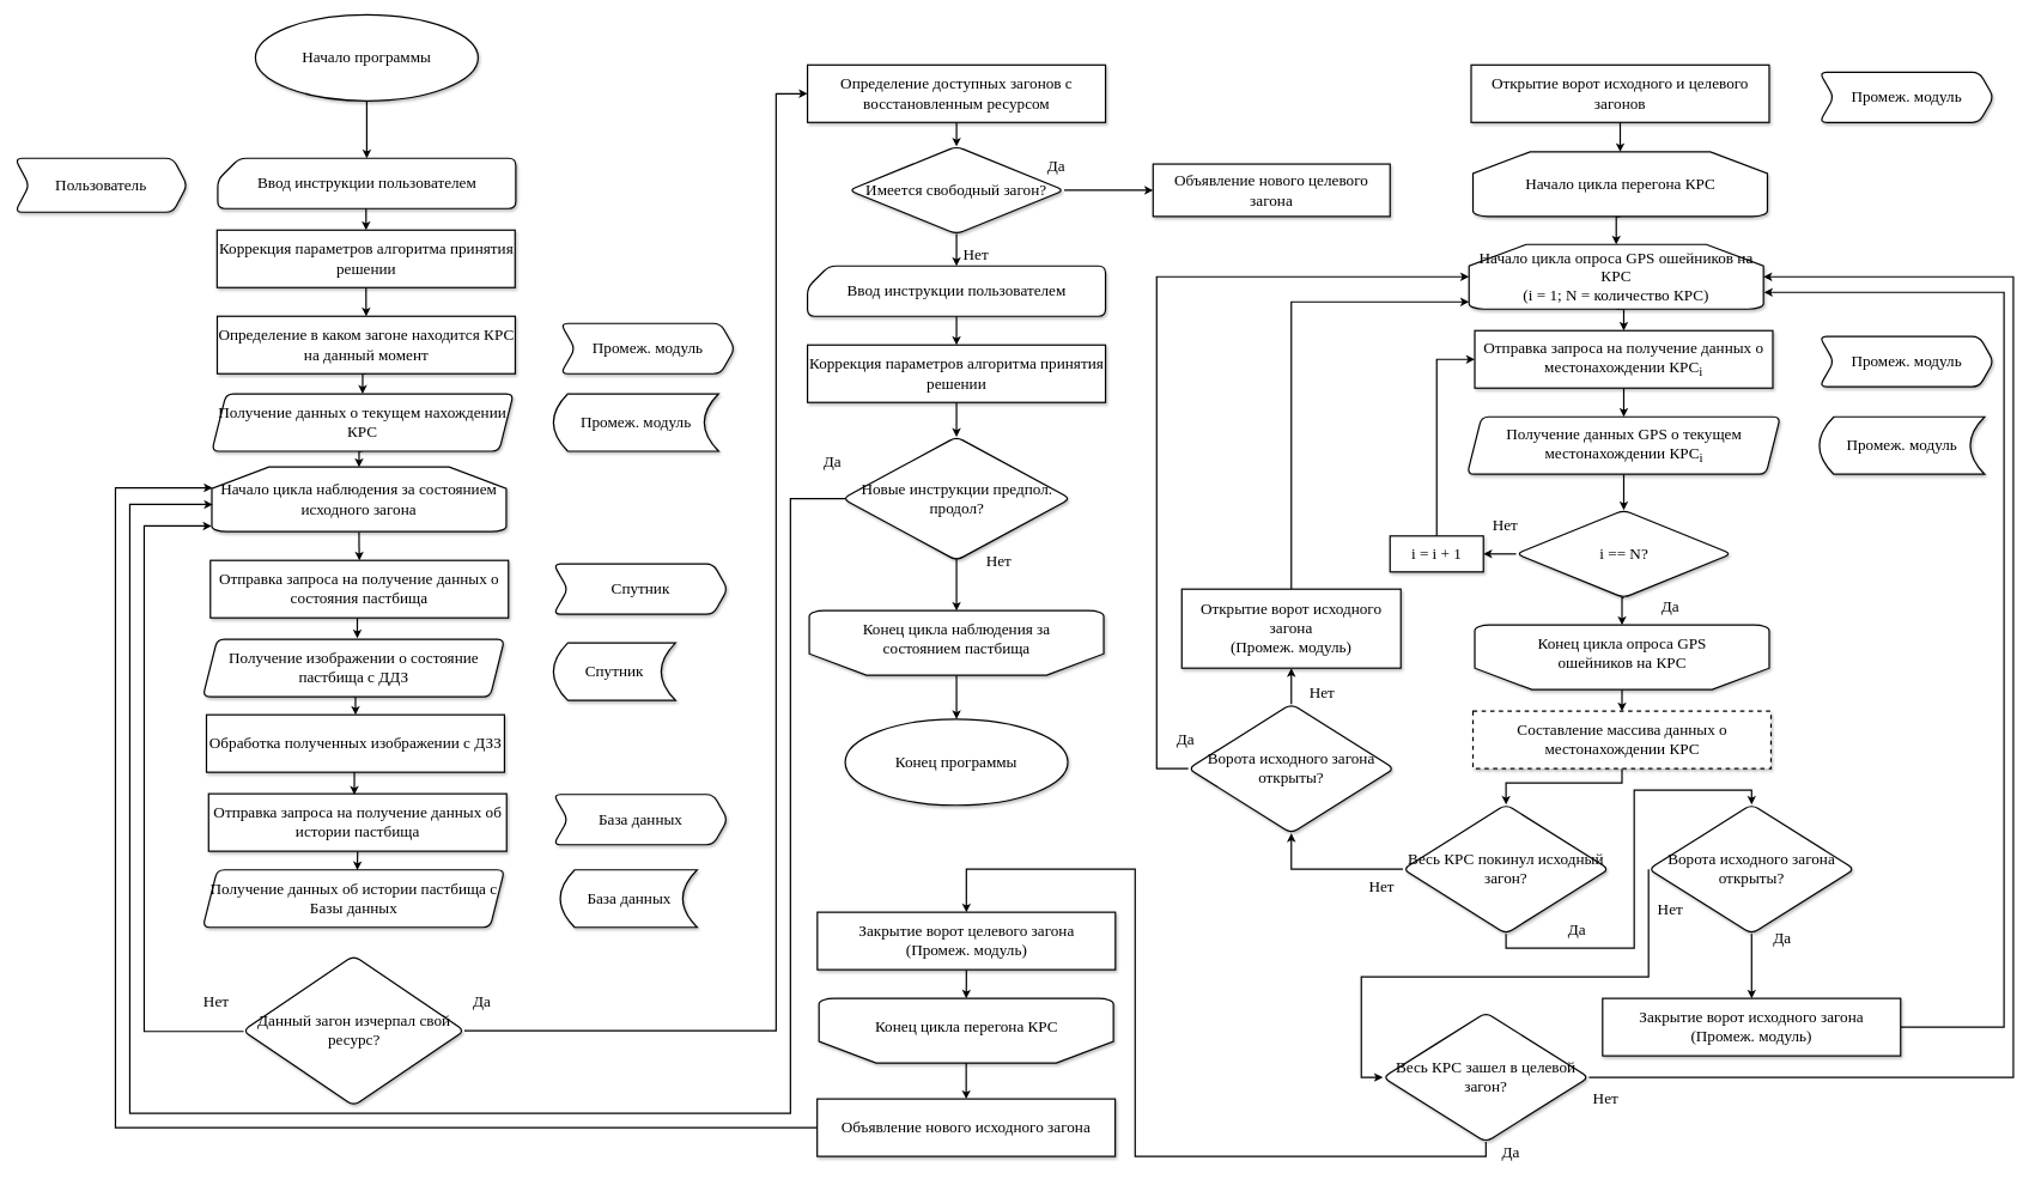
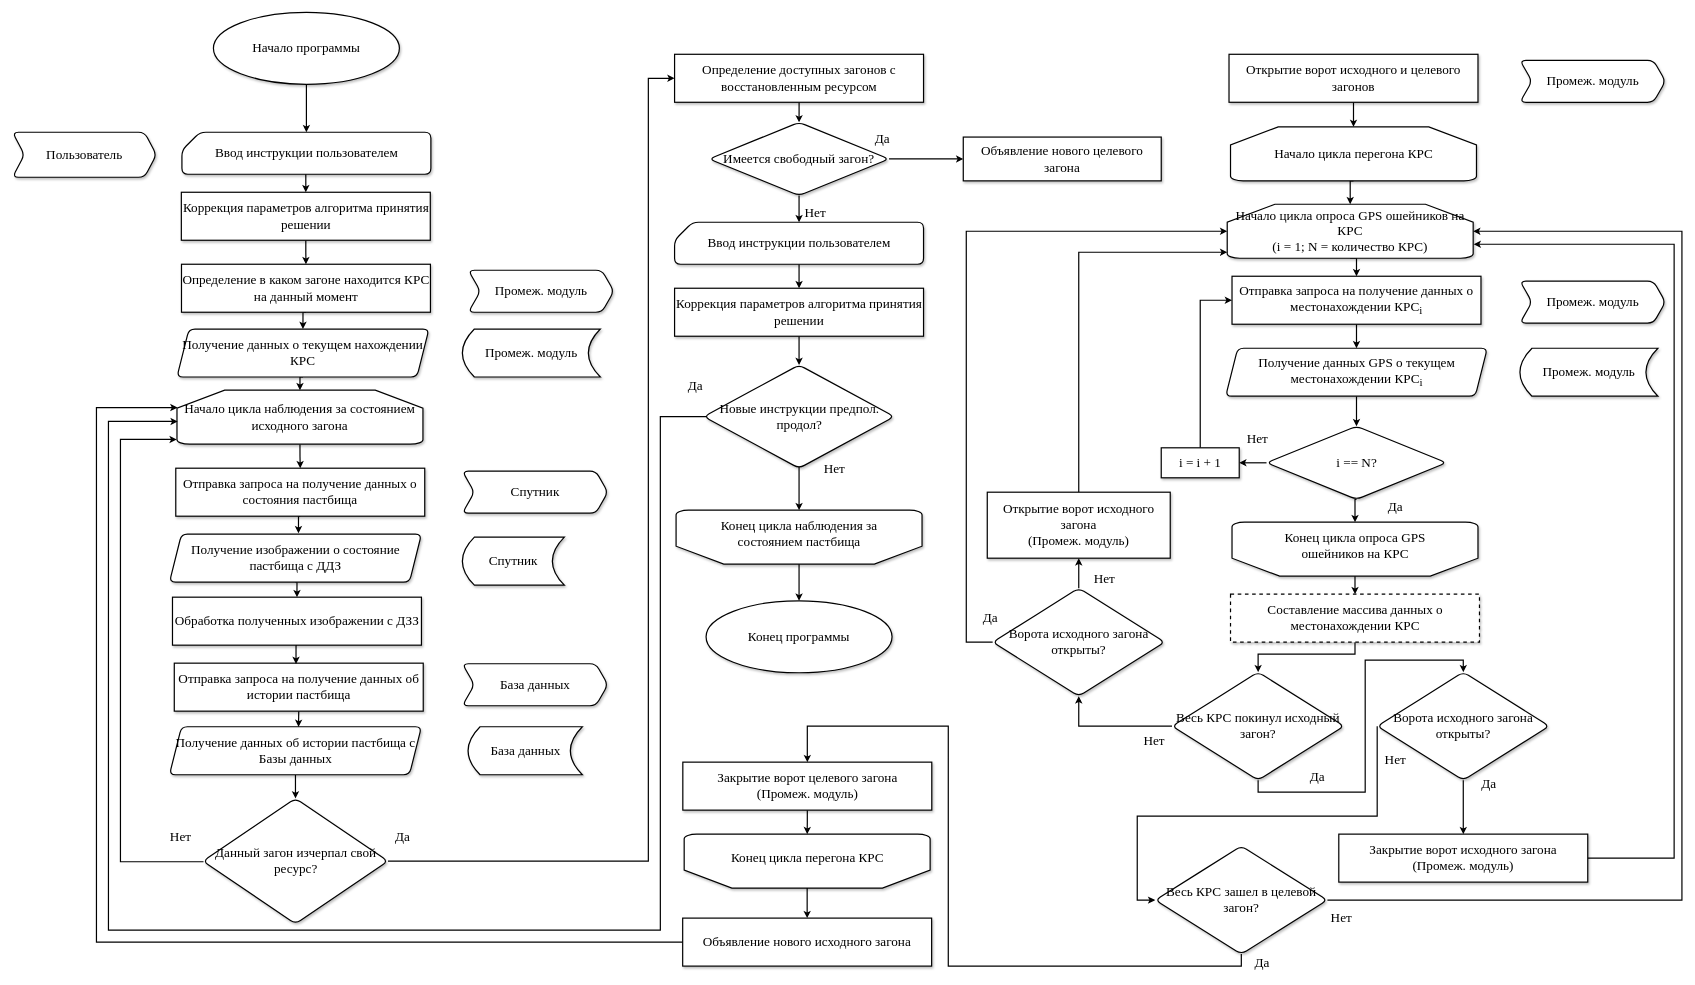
+ <mxCell id="19" style="edgeStyle=orthogonalEdgeStyle;rounded=0;orthogonalLoop=1;jettySize=auto;html=1;exitX=0.5;exitY=1;exitDx=0;exitDy=0;entryX=0.5;entryY=0;entryDx=0;entryDy=0;strokeWidth=2;" parent="1" source="20" target="8" edge="1"><mxGeometry relative="1" as="geometry" /></mxCell>
